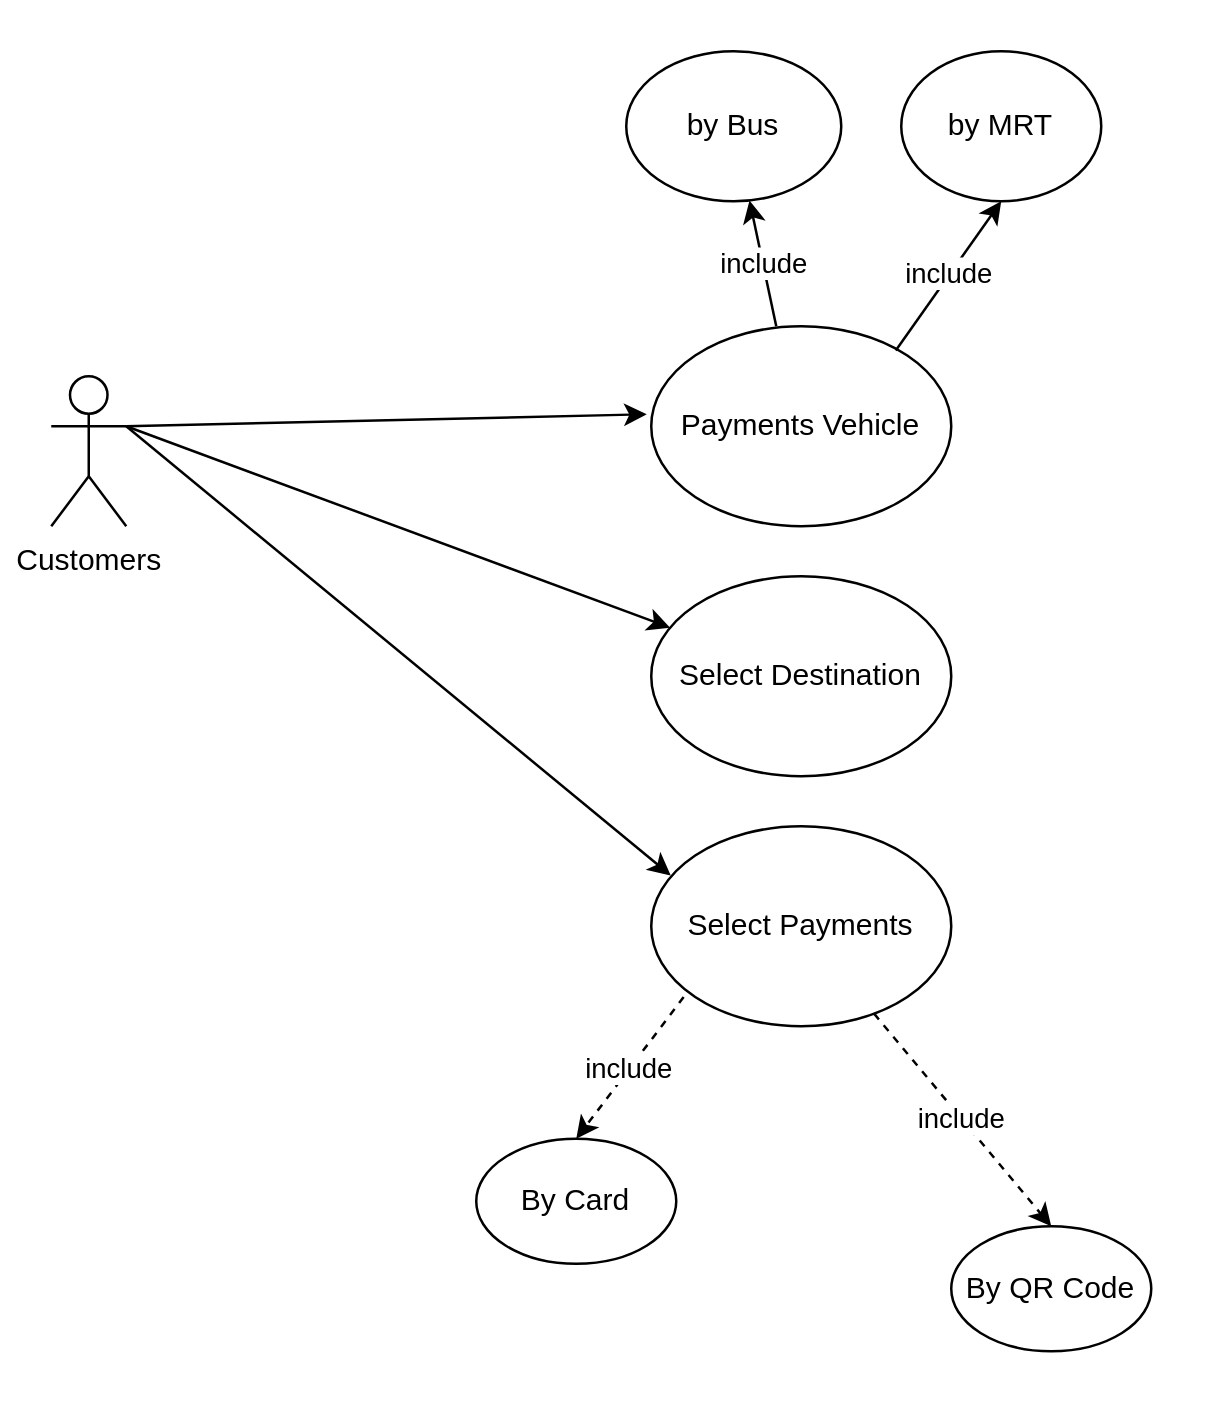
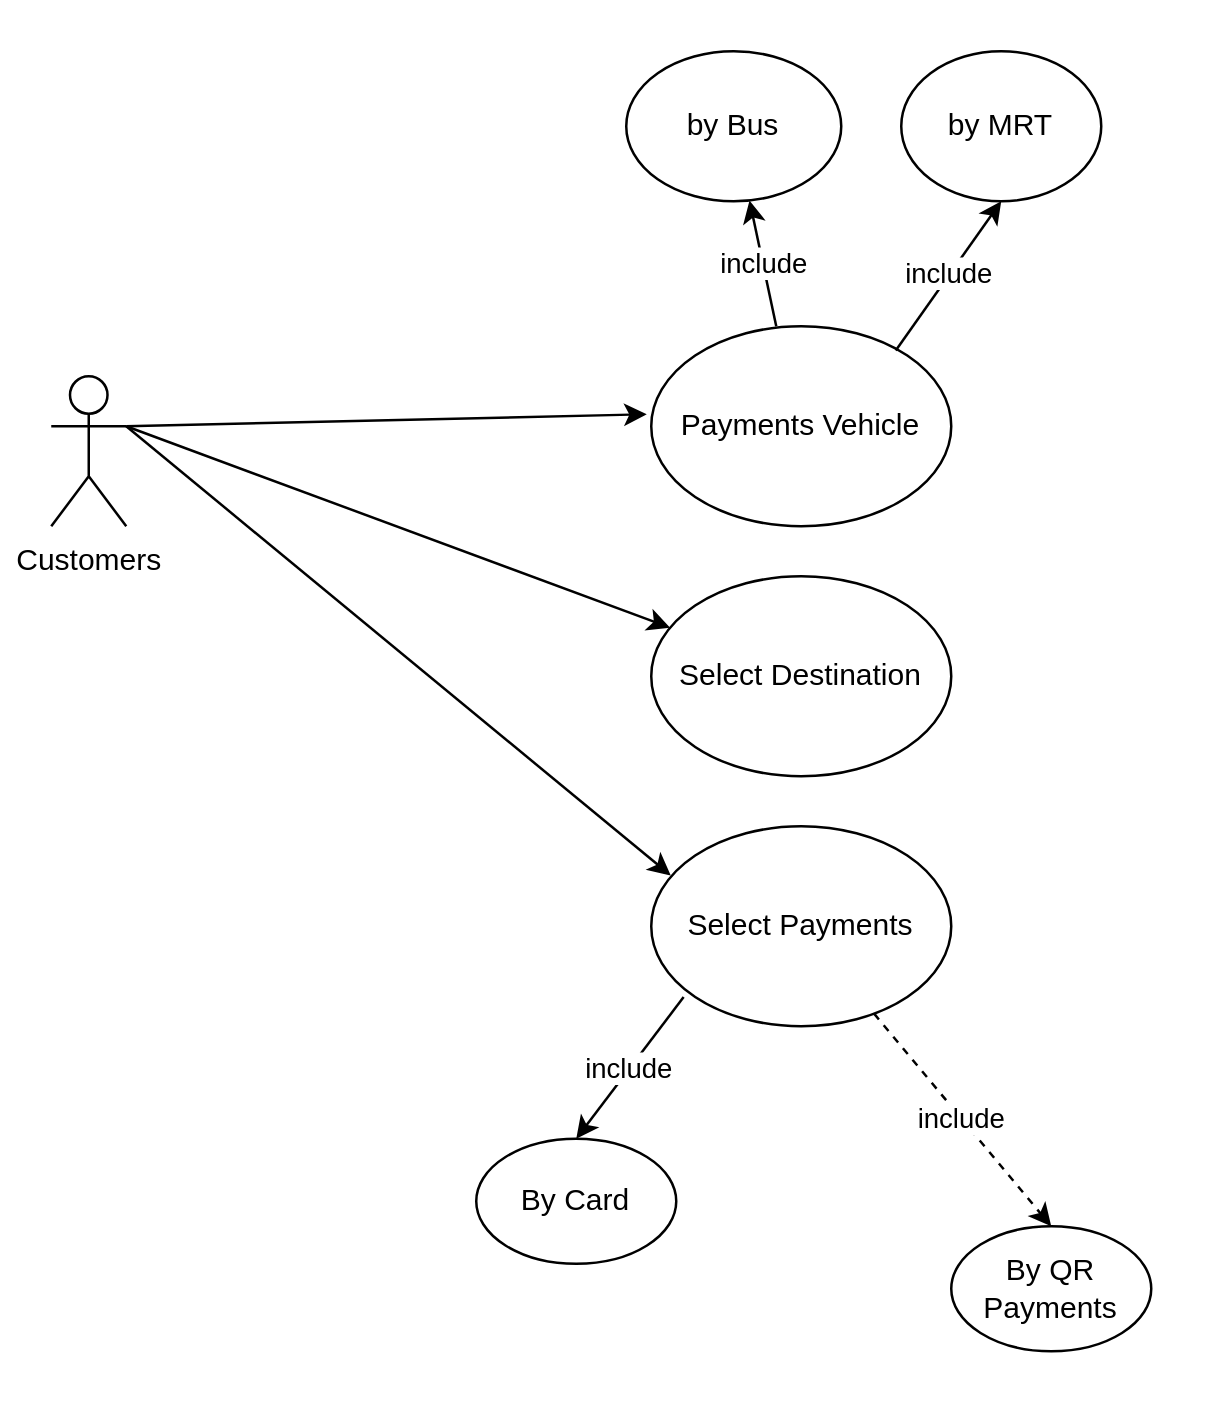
- <mxCell id="9" value="include" style="endArrow=classic;html=1;rounded=0;entryX=0.5;entryY=0;entryDx=0;entryDy=0;exitX=0.108;exitY=0.854;exitDx=0;exitDy=0;exitPerimeter=0;dashed=1;" edge="1" parent="1" source="4" target="7"><mxGeometry width="50" height="50" relative="1" as="geometry"><mxPoint x="290" y="350" as="sourcePoint" /><mxPoint x="340" y="300" as="targetPoint" /></mxGeometry></mxCell>
+ <mxCell id="9" value="include" style="endArrow=classic;html=1;rounded=0;entryX=0.5;entryY=0;entryDx=0;entryDy=0;exitX=0.108;exitY=0.854;exitDx=0;exitDy=0;exitPerimeter=0;" edge="1" parent="1" source="4" target="7"><mxGeometry width="50" height="50" relative="1" as="geometry"><mxPoint x="290" y="350" as="sourcePoint" /><mxPoint x="340" y="300" as="targetPoint" /></mxGeometry></mxCell>
- <mxCell id="8" value="By QR Code" style="ellipse;whiteSpace=wrap;html=1;" vertex="1" parent="1"><mxGeometry x="380" y="490" width="80" height="50" as="geometry" /></mxCell>
+ <mxCell id="8" value="By QR Payments" style="ellipse;whiteSpace=wrap;html=1;" vertex="1" parent="1"><mxGeometry x="380" y="490" width="80" height="50" as="geometry" /></mxCell>
